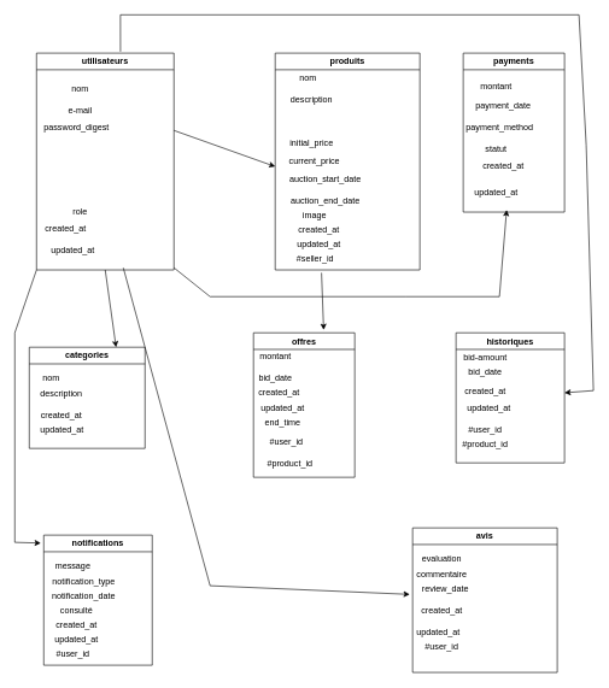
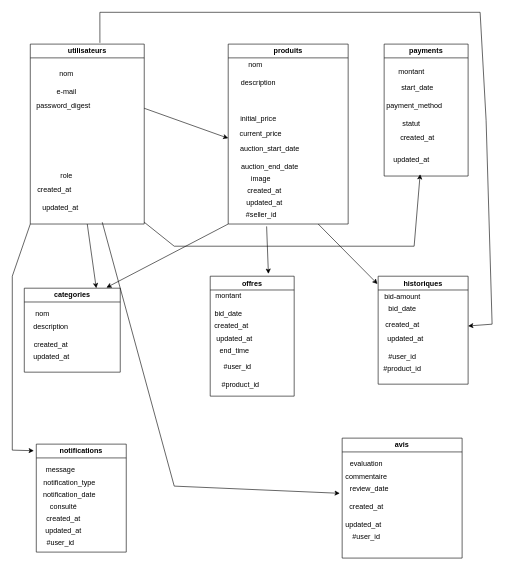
- <mxCell id="25" value="payment_date" style="text;html=1;align=center;verticalAlign=middle;resizable=0;points=[];autosize=1;strokeColor=none;fillColor=none;" vertex="1" parent="20"><mxGeometry x="5" y="58" width="100" height="30" as="geometry" /></mxCell>
+ <mxCell id="25" value="start_date" style="text;html=1;align=center;verticalAlign=middle;resizable=0;points=[];autosize=1;strokeColor=none;fillColor=none;" vertex="1" parent="20"><mxGeometry x="5" y="58" width="100" height="30" as="geometry" /></mxCell>
+ <mxCell id="68" value="" style="endArrow=classic;html=1;rounded=0;entryX=-0.007;entryY=0.072;entryDx=0;entryDy=0;entryPerimeter=0;exitX=0.75;exitY=1;exitDx=0;exitDy=0;" edge="1" parent="1" source="9" target="40"><mxGeometry width="50" height="50" relative="1" as="geometry"><mxPoint x="410" y="290" as="sourcePoint" /><mxPoint x="460" y="240" as="targetPoint" /></mxGeometry></mxCell>
+ <mxCell id="65" value="" style="endArrow=classic;html=1;rounded=0;entryX=0.856;entryY=-0.007;entryDx=0;entryDy=0;entryPerimeter=0;exitX=0;exitY=1;exitDx=0;exitDy=0;" edge="1" parent="1" source="9" target="27"><mxGeometry width="50" height="50" relative="1" as="geometry"><mxPoint x="390" y="460" as="sourcePoint" /><mxPoint x="440" y="410" as="targetPoint" /></mxGeometry></mxCell>
